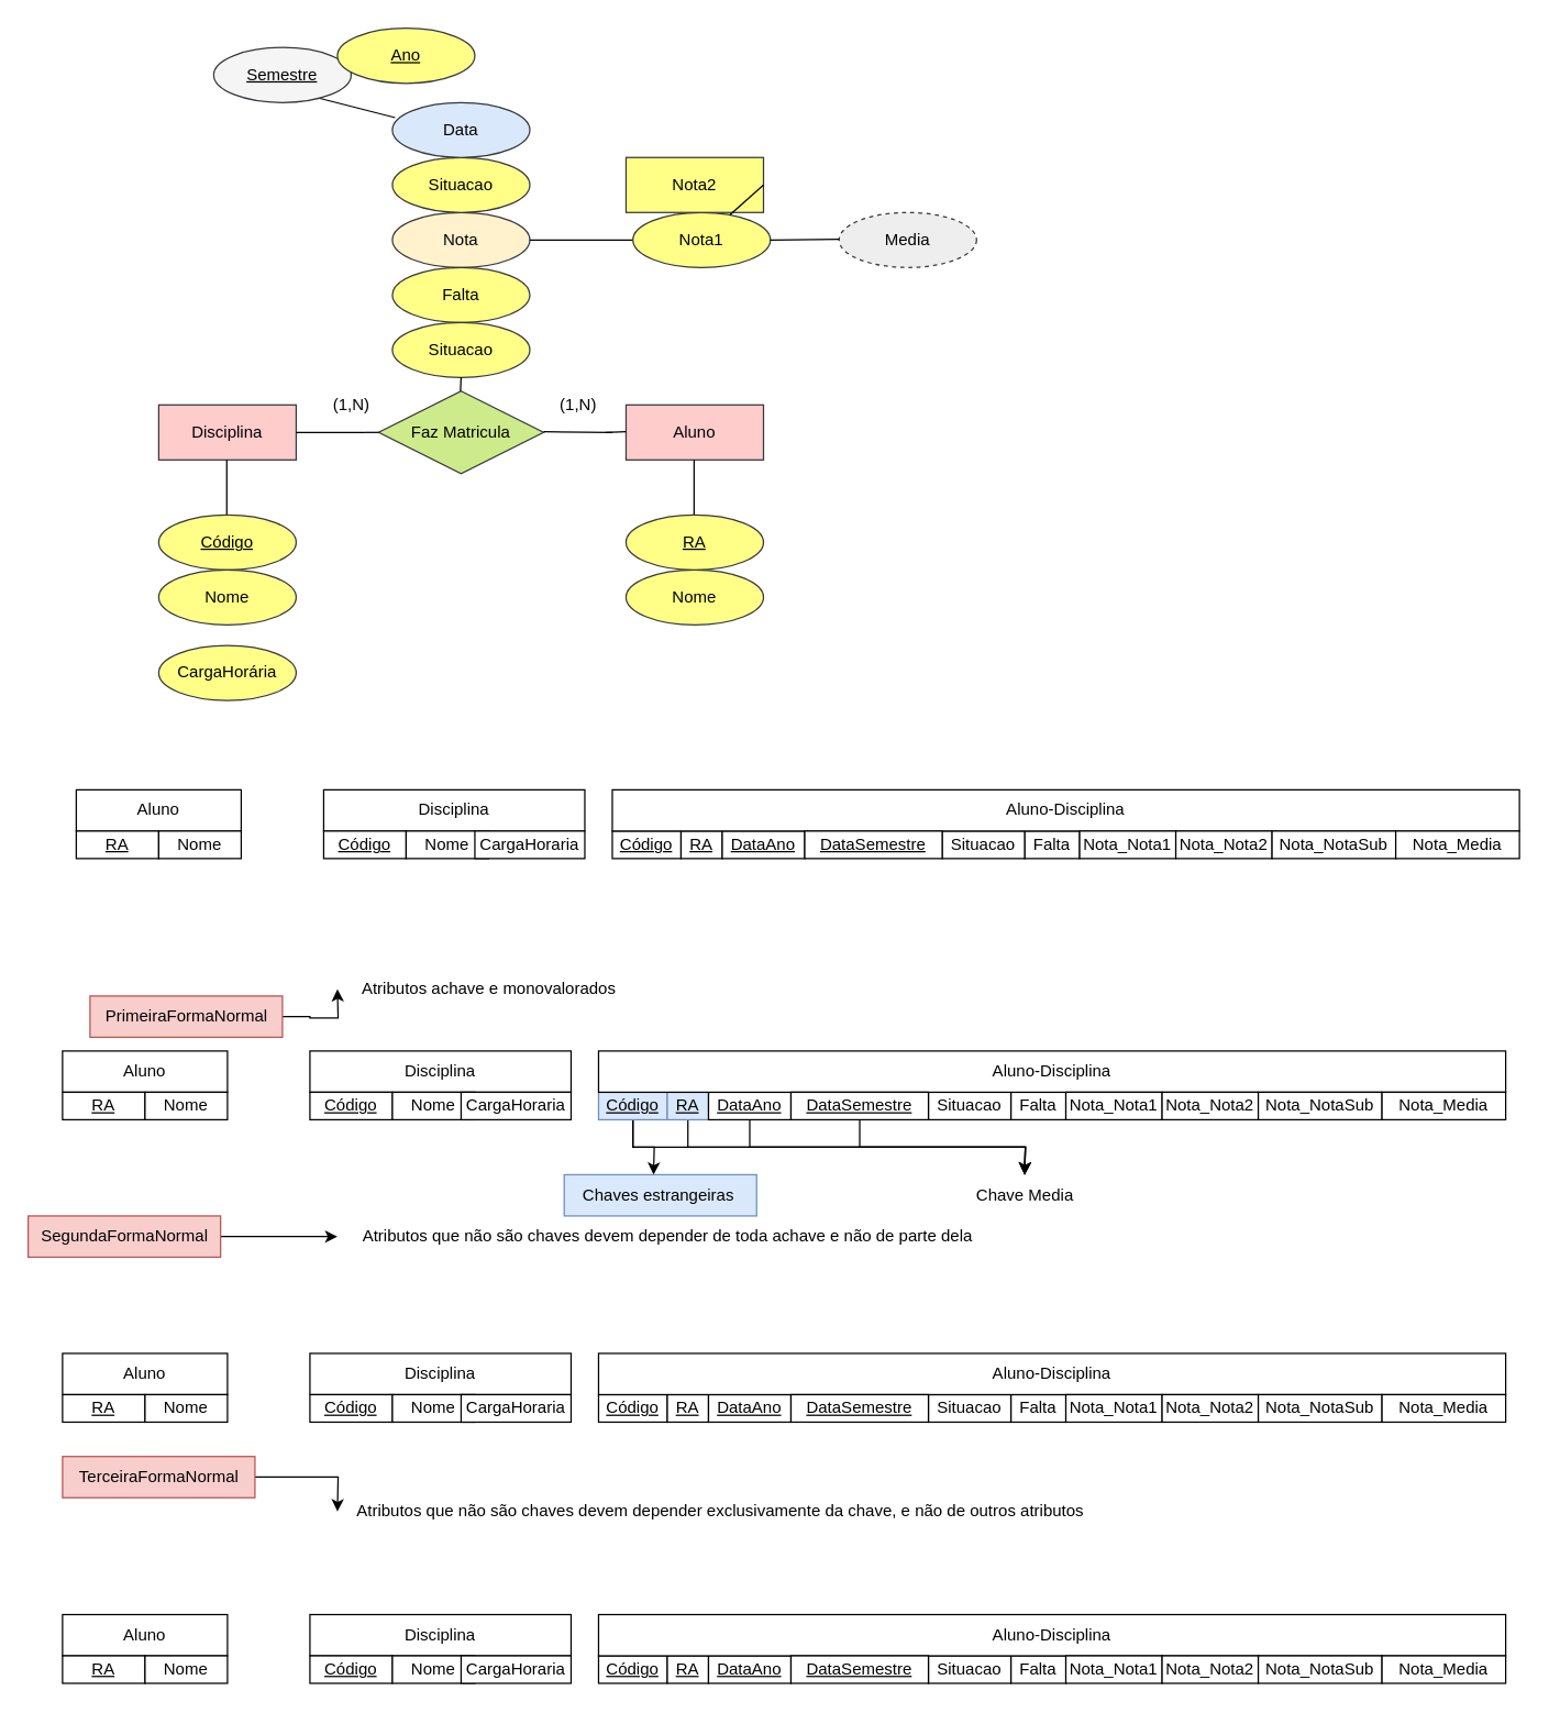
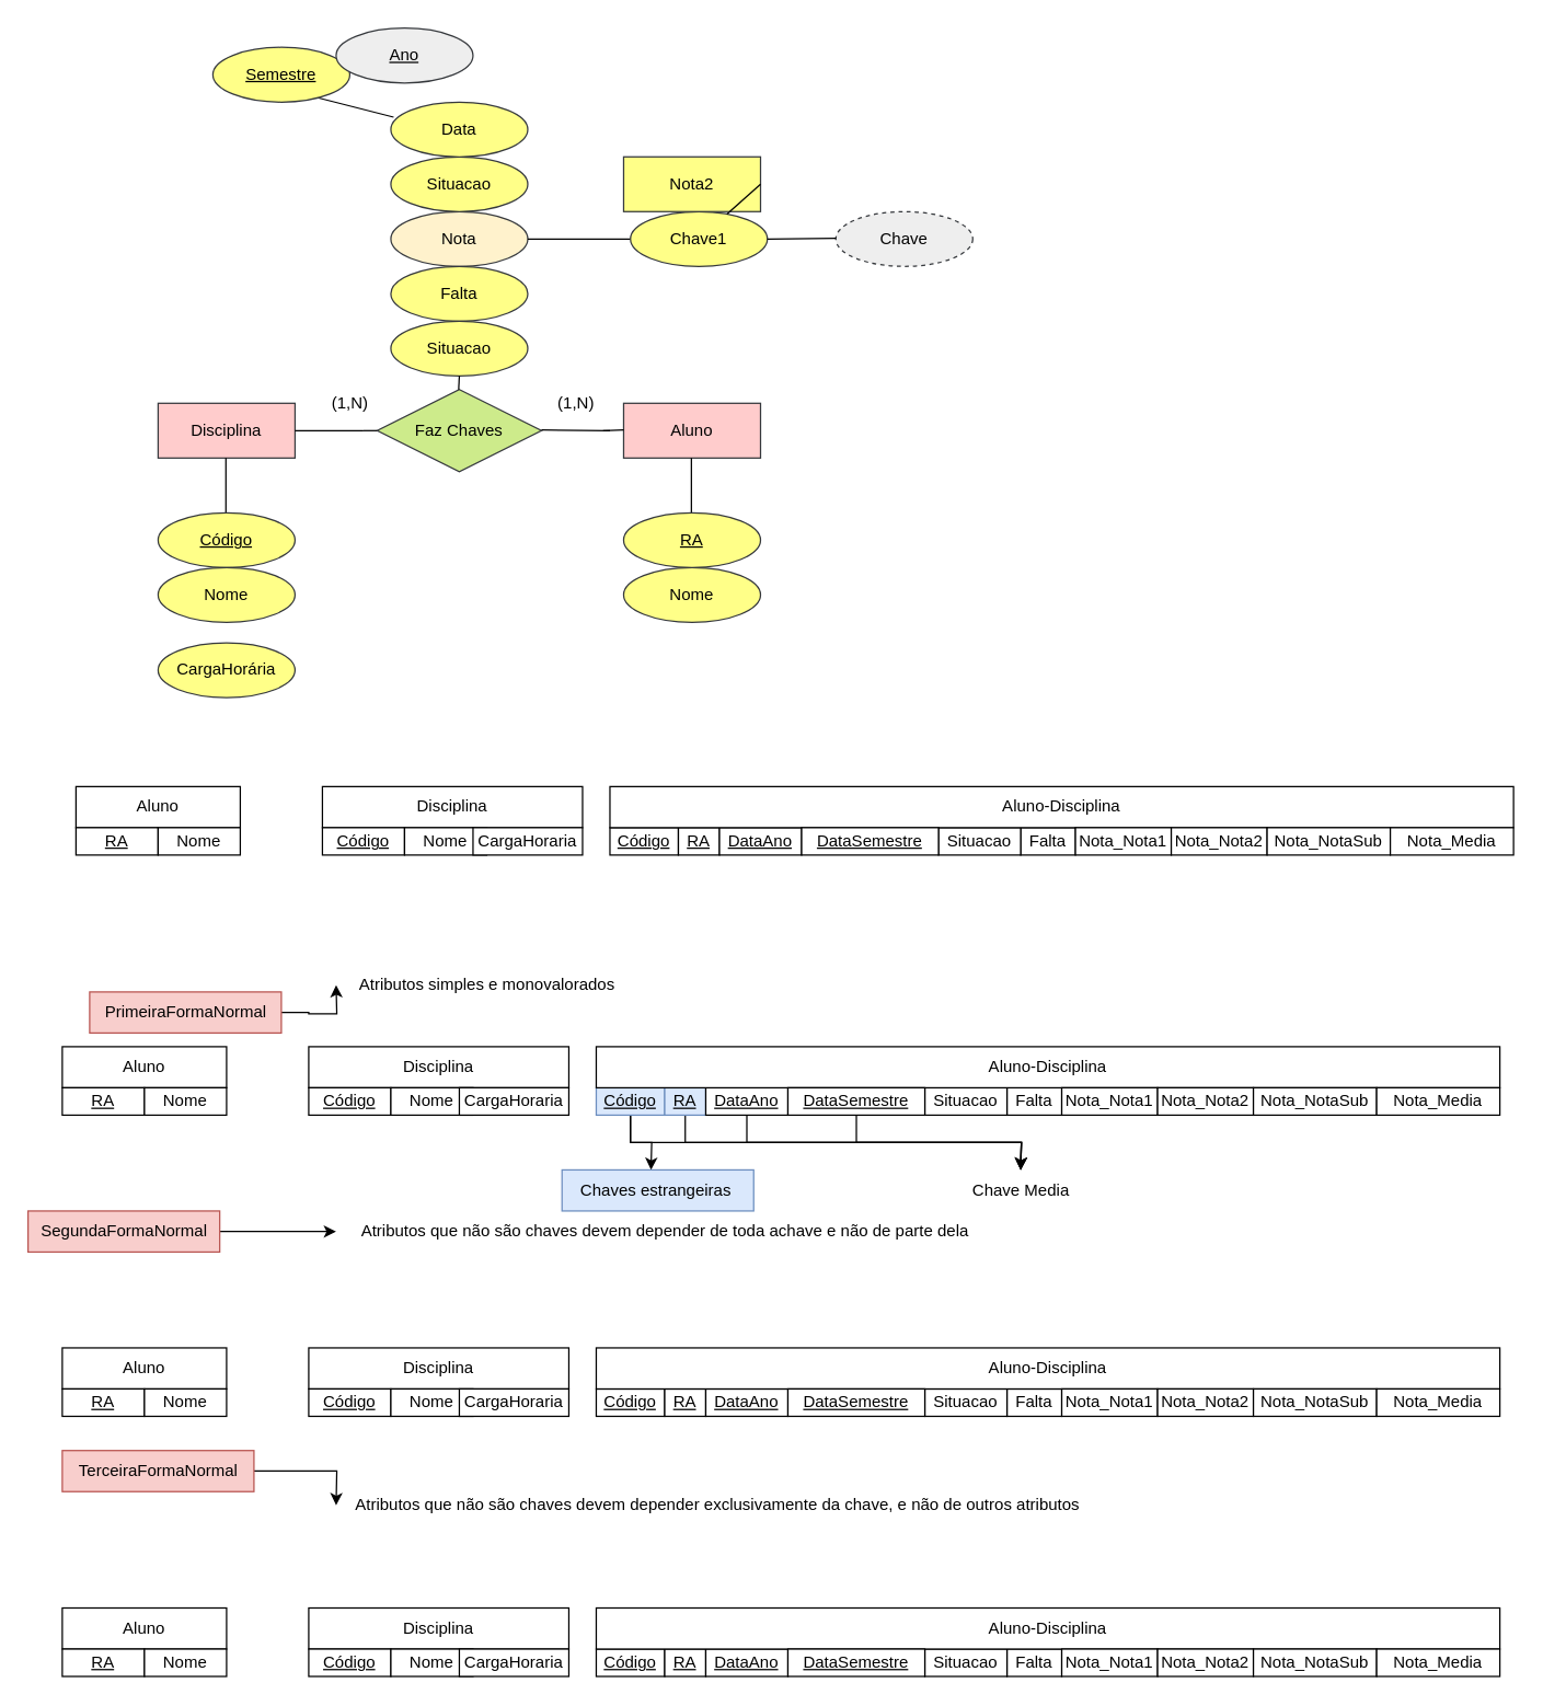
- <mxCell id="46" value="&lt;u&gt;Ano&lt;/u&gt;" style="ellipse;whiteSpace=wrap;html=1;align=center;fillColor=#ffff88;strokeColor=#36393d;" parent="1" vertex="1"><mxGeometry x="245" y="20" width="100" height="40" as="geometry" /></mxCell>
+ <mxCell id="46" value="&lt;u&gt;Ano&lt;/u&gt;" style="ellipse;whiteSpace=wrap;html=1;align=center;fillColor=#eeeeee;strokeColor=#36393d;" parent="1" vertex="1"><mxGeometry x="245" y="20" width="100" height="40" as="geometry" /></mxCell>
- <mxCell id="45" value="&lt;u&gt;Semestre&lt;/u&gt;" style="ellipse;whiteSpace=wrap;html=1;align=center;fillColor=#f5f5f5;strokeColor=#36393d;" parent="1" vertex="1"><mxGeometry x="155" y="34" width="100" height="40" as="geometry" /></mxCell>
+ <mxCell id="45" value="&lt;u&gt;Semestre&lt;/u&gt;" style="ellipse;whiteSpace=wrap;html=1;align=center;fillColor=#ffff88;strokeColor=#36393d;" parent="1" vertex="1"><mxGeometry x="155" y="34" width="100" height="40" as="geometry" /></mxCell>
- <mxCell id="43" value="Data" style="ellipse;whiteSpace=wrap;html=1;align=center;fillColor=#dae8fc;strokeColor=#36393d;" parent="1" vertex="1"><mxGeometry x="285" y="74" width="100" height="40" as="geometry" /></mxCell>
+ <mxCell id="43" value="Data" style="ellipse;whiteSpace=wrap;html=1;align=center;fillColor=#ffff88;strokeColor=#36393d;" parent="1" vertex="1"><mxGeometry x="285" y="74" width="100" height="40" as="geometry" /></mxCell>
- <mxCell id="16" value="Nota1" style="ellipse;whiteSpace=wrap;html=1;align=center;fillColor=#ffff88;strokeColor=#36393d;" parent="1" vertex="1"><mxGeometry x="460" y="154" width="100" height="40" as="geometry" /></mxCell>
+ <mxCell id="16" value="Chave1" style="ellipse;whiteSpace=wrap;html=1;align=center;fillColor=#ffff88;strokeColor=#36393d;" parent="1" vertex="1"><mxGeometry x="460" y="154" width="100" height="40" as="geometry" /></mxCell>
- <mxCell id="18" value="Media" style="ellipse;whiteSpace=wrap;html=1;align=center;dashed=1;fillColor=#eeeeee;strokeColor=#36393d;" parent="1" vertex="1"><mxGeometry x="610" y="154" width="100" height="40" as="geometry" /></mxCell>
+ <mxCell id="18" value="Chave" style="ellipse;whiteSpace=wrap;html=1;align=center;dashed=1;fillColor=#eeeeee;strokeColor=#36393d;" parent="1" vertex="1"><mxGeometry x="610" y="154" width="100" height="40" as="geometry" /></mxCell>
- <mxCell id="5" value="Faz Matricula" style="shape=rhombus;perimeter=rhombusPerimeter;whiteSpace=wrap;html=1;align=center;fillColor=#cdeb8b;strokeColor=#36393d;" parent="1" vertex="1"><mxGeometry x="275" y="284" width="120" height="60" as="geometry" /></mxCell>
+ <mxCell id="5" value="Faz Chaves" style="shape=rhombus;perimeter=rhombusPerimeter;whiteSpace=wrap;html=1;align=center;fillColor=#cdeb8b;strokeColor=#36393d;" parent="1" vertex="1"><mxGeometry x="275" y="284" width="120" height="60" as="geometry" /></mxCell>
- <mxCell id="54" value="Atributos achave e monovalorados" style="text;html=1;align=center;verticalAlign=middle;resizable=0;points=[];autosize=1;strokeColor=none;fillColor=none;" parent="1" vertex="1"><mxGeometry x="250" y="704" width="210" height="30" as="geometry" /></mxCell>
+ <mxCell id="54" value="Atributos simples e monovalorados" style="text;html=1;align=center;verticalAlign=middle;resizable=0;points=[];autosize=1;strokeColor=none;fillColor=none;" parent="1" vertex="1"><mxGeometry x="250" y="704" width="210" height="30" as="geometry" /></mxCell>
